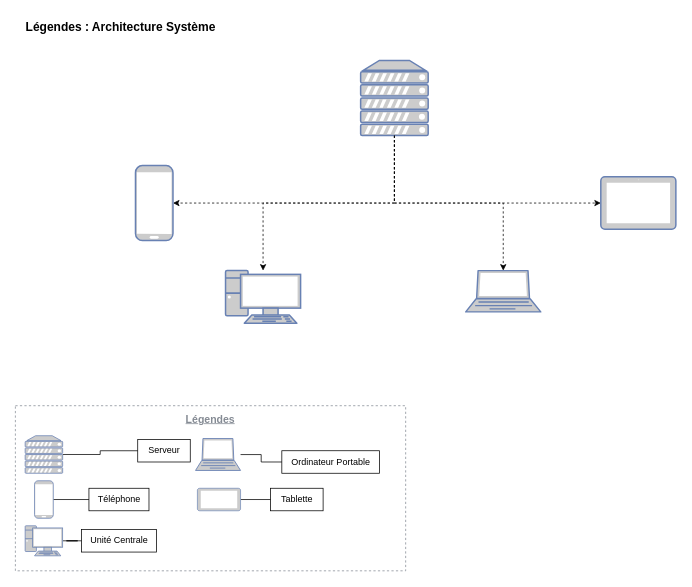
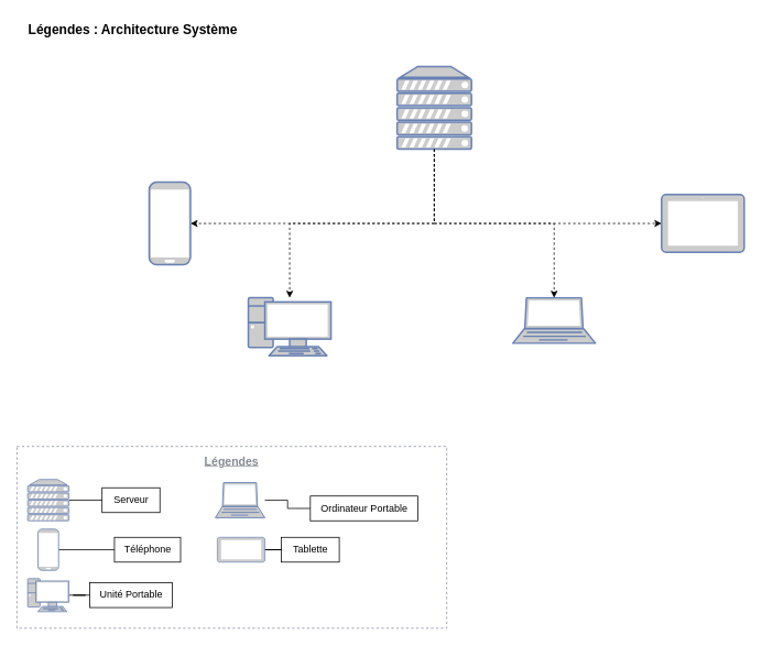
- <mxCell id="10" value="Serveur" style="text;html=1;align=center;verticalAlign=middle;resizable=0;points=[];autosize=1;strokeColor=default;fillColor=none;" vertex="1" parent="1"><mxGeometry x="183" y="585" width="70" height="30" as="geometry" /></mxCell>
+ <mxCell id="10" value="Serveur" style="text;html=1;align=center;verticalAlign=middle;resizable=0;points=[];autosize=1;strokeColor=default;fillColor=none;" vertex="1" parent="1"><mxGeometry x="123" y="590" width="70" height="30" as="geometry" /></mxCell>
- <mxCell id="18" value="Téléphone" style="text;html=1;align=center;verticalAlign=middle;resizable=0;points=[];autosize=1;strokeColor=default;fillColor=none;" vertex="1" parent="1"><mxGeometry x="118" y="650" width="80" height="30" as="geometry" /></mxCell>
+ <mxCell id="18" value="Téléphone" style="text;html=1;align=center;verticalAlign=middle;resizable=0;points=[];autosize=1;strokeColor=default;fillColor=none;" vertex="1" parent="1"><mxGeometry x="138" y="650" width="80" height="30" as="geometry" /></mxCell>
- <mxCell id="26" value="Tablette" style="text;html=1;align=center;verticalAlign=middle;resizable=0;points=[];autosize=1;strokeColor=default;fillColor=none;" vertex="1" parent="1"><mxGeometry x="360" y="650" width="70" height="30" as="geometry" /></mxCell>
+ <mxCell id="26" value="Tablette" style="text;html=1;align=center;verticalAlign=middle;resizable=0;points=[];autosize=1;strokeColor=default;fillColor=none;" vertex="1" parent="1"><mxGeometry x="340" y="650" width="70" height="30" as="geometry" /></mxCell>
- <mxCell id="21" value="Unité Centrale" style="text;html=1;align=center;verticalAlign=middle;resizable=0;points=[];autosize=1;strokeColor=default;fillColor=none;" vertex="1" parent="1"><mxGeometry x="108" y="705" width="100" height="30" as="geometry" /></mxCell>
+ <mxCell id="21" value="Unité Portable" style="text;html=1;align=center;verticalAlign=middle;resizable=0;points=[];autosize=1;strokeColor=default;fillColor=none;" vertex="1" parent="1"><mxGeometry x="108" y="705" width="100" height="30" as="geometry" /></mxCell>
